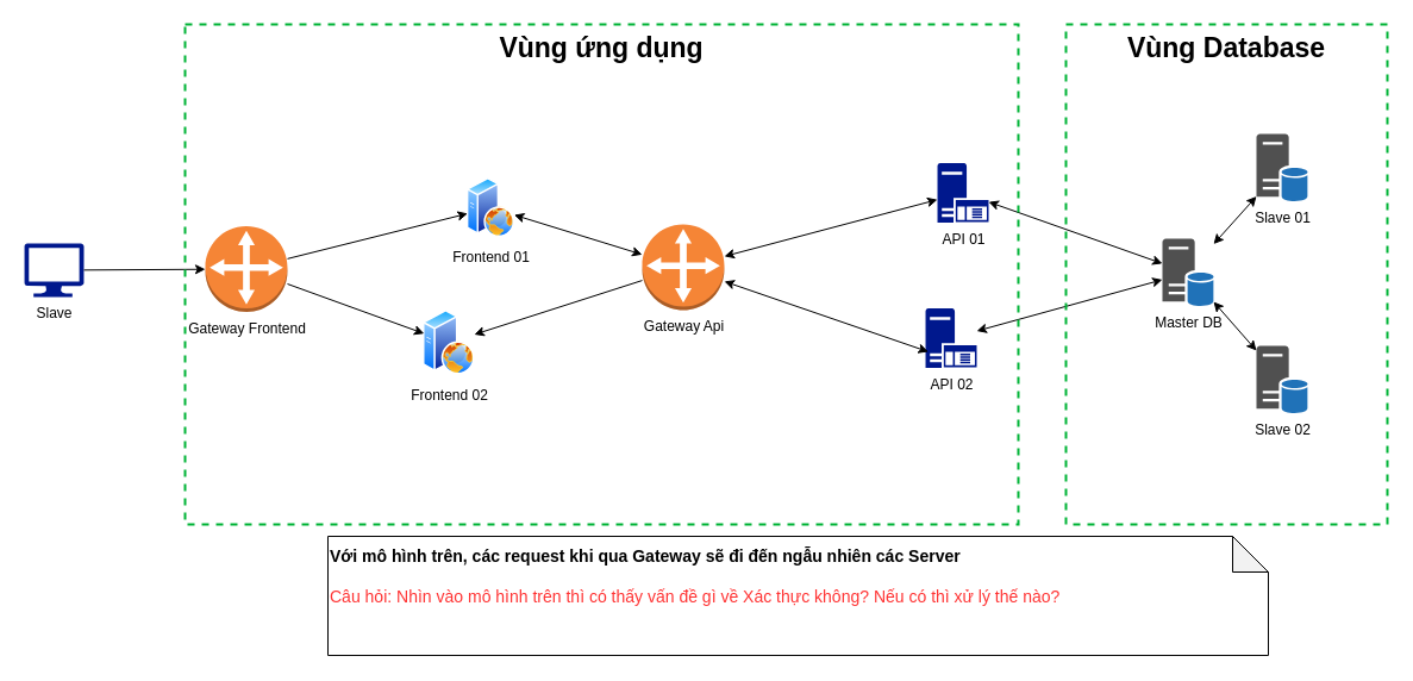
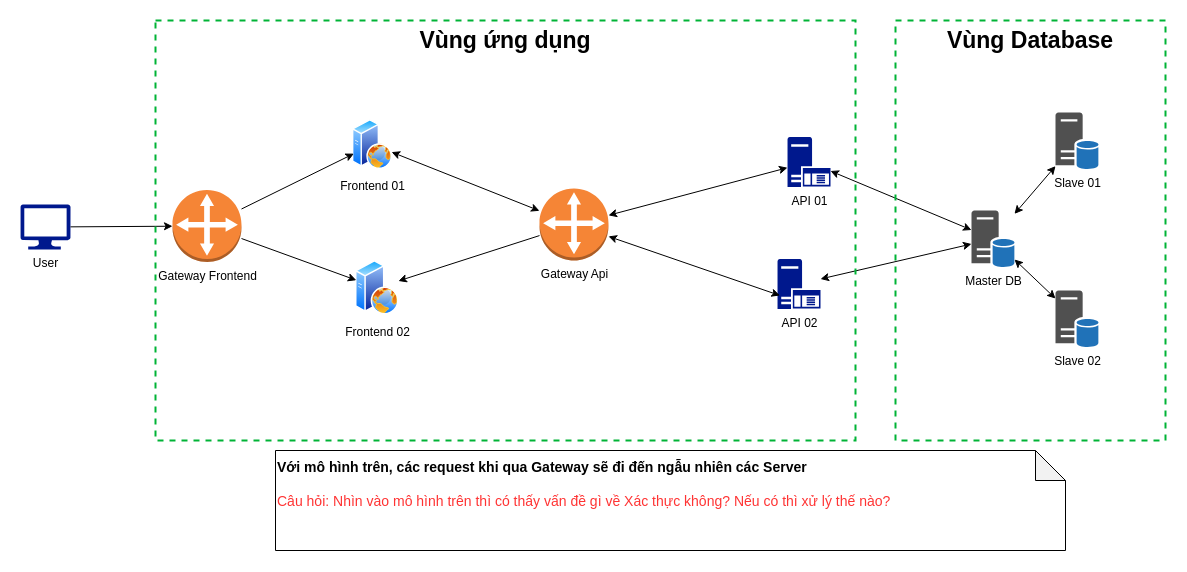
- <mxCell id="4" value="Frontend 01" style="image;aspect=fixed;perimeter=ellipsePerimeter;html=1;align=center;shadow=0;dashed=0;spacingTop=3;image=img/lib/active_directory/web_server.svg;" vertex="1" parent="1"><mxGeometry x="392" y="149" width="40" height="50" as="geometry" /></mxCell>
+ <mxCell id="4" value="Frontend 01" style="image;aspect=fixed;perimeter=ellipsePerimeter;html=1;align=center;shadow=0;dashed=0;spacingTop=3;image=img/lib/active_directory/web_server.svg;" vertex="1" parent="1"><mxGeometry x="352" y="119" width="40" height="50" as="geometry" /></mxCell>
- <mxCell id="17" value="Master DB" style="sketch=0;shadow=0;dashed=0;html=1;strokeColor=none;fillColor=#505050;labelPosition=center;verticalLabelPosition=bottom;verticalAlign=top;outlineConnect=0;align=center;shape=mxgraph.office.databases.database_server_blue;" vertex="1" parent="1"><mxGeometry x="976" y="200" width="43" height="57" as="geometry" /></mxCell>
+ <mxCell id="17" value="Master DB" style="sketch=0;shadow=0;dashed=0;html=1;strokeColor=none;fillColor=#505050;labelPosition=center;verticalLabelPosition=bottom;verticalAlign=top;outlineConnect=0;align=center;shape=mxgraph.office.databases.database_server_blue;" vertex="1" parent="1"><mxGeometry x="971" y="210" width="43" height="57" as="geometry" /></mxCell>
- <mxCell id="3" value="Slave" style="sketch=0;aspect=fixed;pointerEvents=1;shadow=0;dashed=0;html=1;strokeColor=none;labelPosition=center;verticalLabelPosition=bottom;verticalAlign=top;align=center;fillColor=#00188D;shape=mxgraph.azure.computer" vertex="1" parent="1"><mxGeometry x="20" y="204" width="50" height="45" as="geometry" /></mxCell>
+ <mxCell id="3" value="User" style="sketch=0;aspect=fixed;pointerEvents=1;shadow=0;dashed=0;html=1;strokeColor=none;labelPosition=center;verticalLabelPosition=bottom;verticalAlign=top;align=center;fillColor=#00188D;shape=mxgraph.azure.computer" vertex="1" parent="1"><mxGeometry x="20" y="204" width="50" height="45" as="geometry" /></mxCell>
